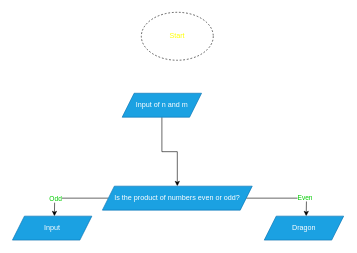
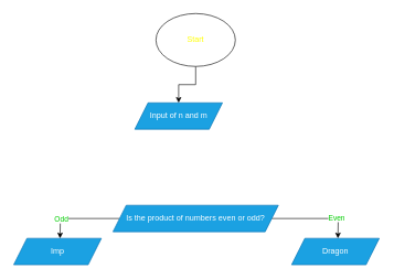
- <mxCell id="3" value="&lt;font color=&quot;#ffff00&quot;&gt;Start&lt;/font&gt;" style="ellipse;whiteSpace=wrap;html=1;dashed=1;" vertex="1" parent="1"><mxGeometry x="235" y="20" width="120" height="80" as="geometry" /></mxCell>
+ <mxCell id="3" value="&lt;font color=&quot;#ffff00&quot;&gt;Start&lt;/font&gt;" style="ellipse;whiteSpace=wrap;html=1;" vertex="1" parent="1"><mxGeometry x="235" y="20" width="120" height="80" as="geometry" /></mxCell>
+ <mxCell id="2" style="edgeStyle=orthogonalEdgeStyle;rounded=0;orthogonalLoop=1;jettySize=auto;html=1;entryX=0.5;entryY=0;entryDx=0;entryDy=0;" edge="1" parent="1" source="3" target="5"><mxGeometry relative="1" as="geometry" /></mxCell>
- <mxCell id="4" style="edgeStyle=orthogonalEdgeStyle;rounded=0;orthogonalLoop=1;jettySize=auto;html=1;entryX=0.5;entryY=0;entryDx=0;entryDy=0;" edge="1" parent="1" source="5" target="10"><mxGeometry relative="1" as="geometry" /></mxCell>
- <mxCell id="12" value="Input" style="shape=parallelogram;perimeter=parallelogramPerimeter;whiteSpace=wrap;html=1;fixedSize=1;fillColor=#1ba1e2;fontColor=#ffffff;strokeColor=#006EAF;" vertex="1" parent="1"><mxGeometry x="20" y="360" width="132.5" height="40" as="geometry" /></mxCell>
+ <mxCell id="12" value="Imp" style="shape=parallelogram;perimeter=parallelogramPerimeter;whiteSpace=wrap;html=1;fixedSize=1;fillColor=#1ba1e2;fontColor=#ffffff;strokeColor=#006EAF;" vertex="1" parent="1"><mxGeometry x="20" y="360" width="132.5" height="40" as="geometry" /></mxCell>
